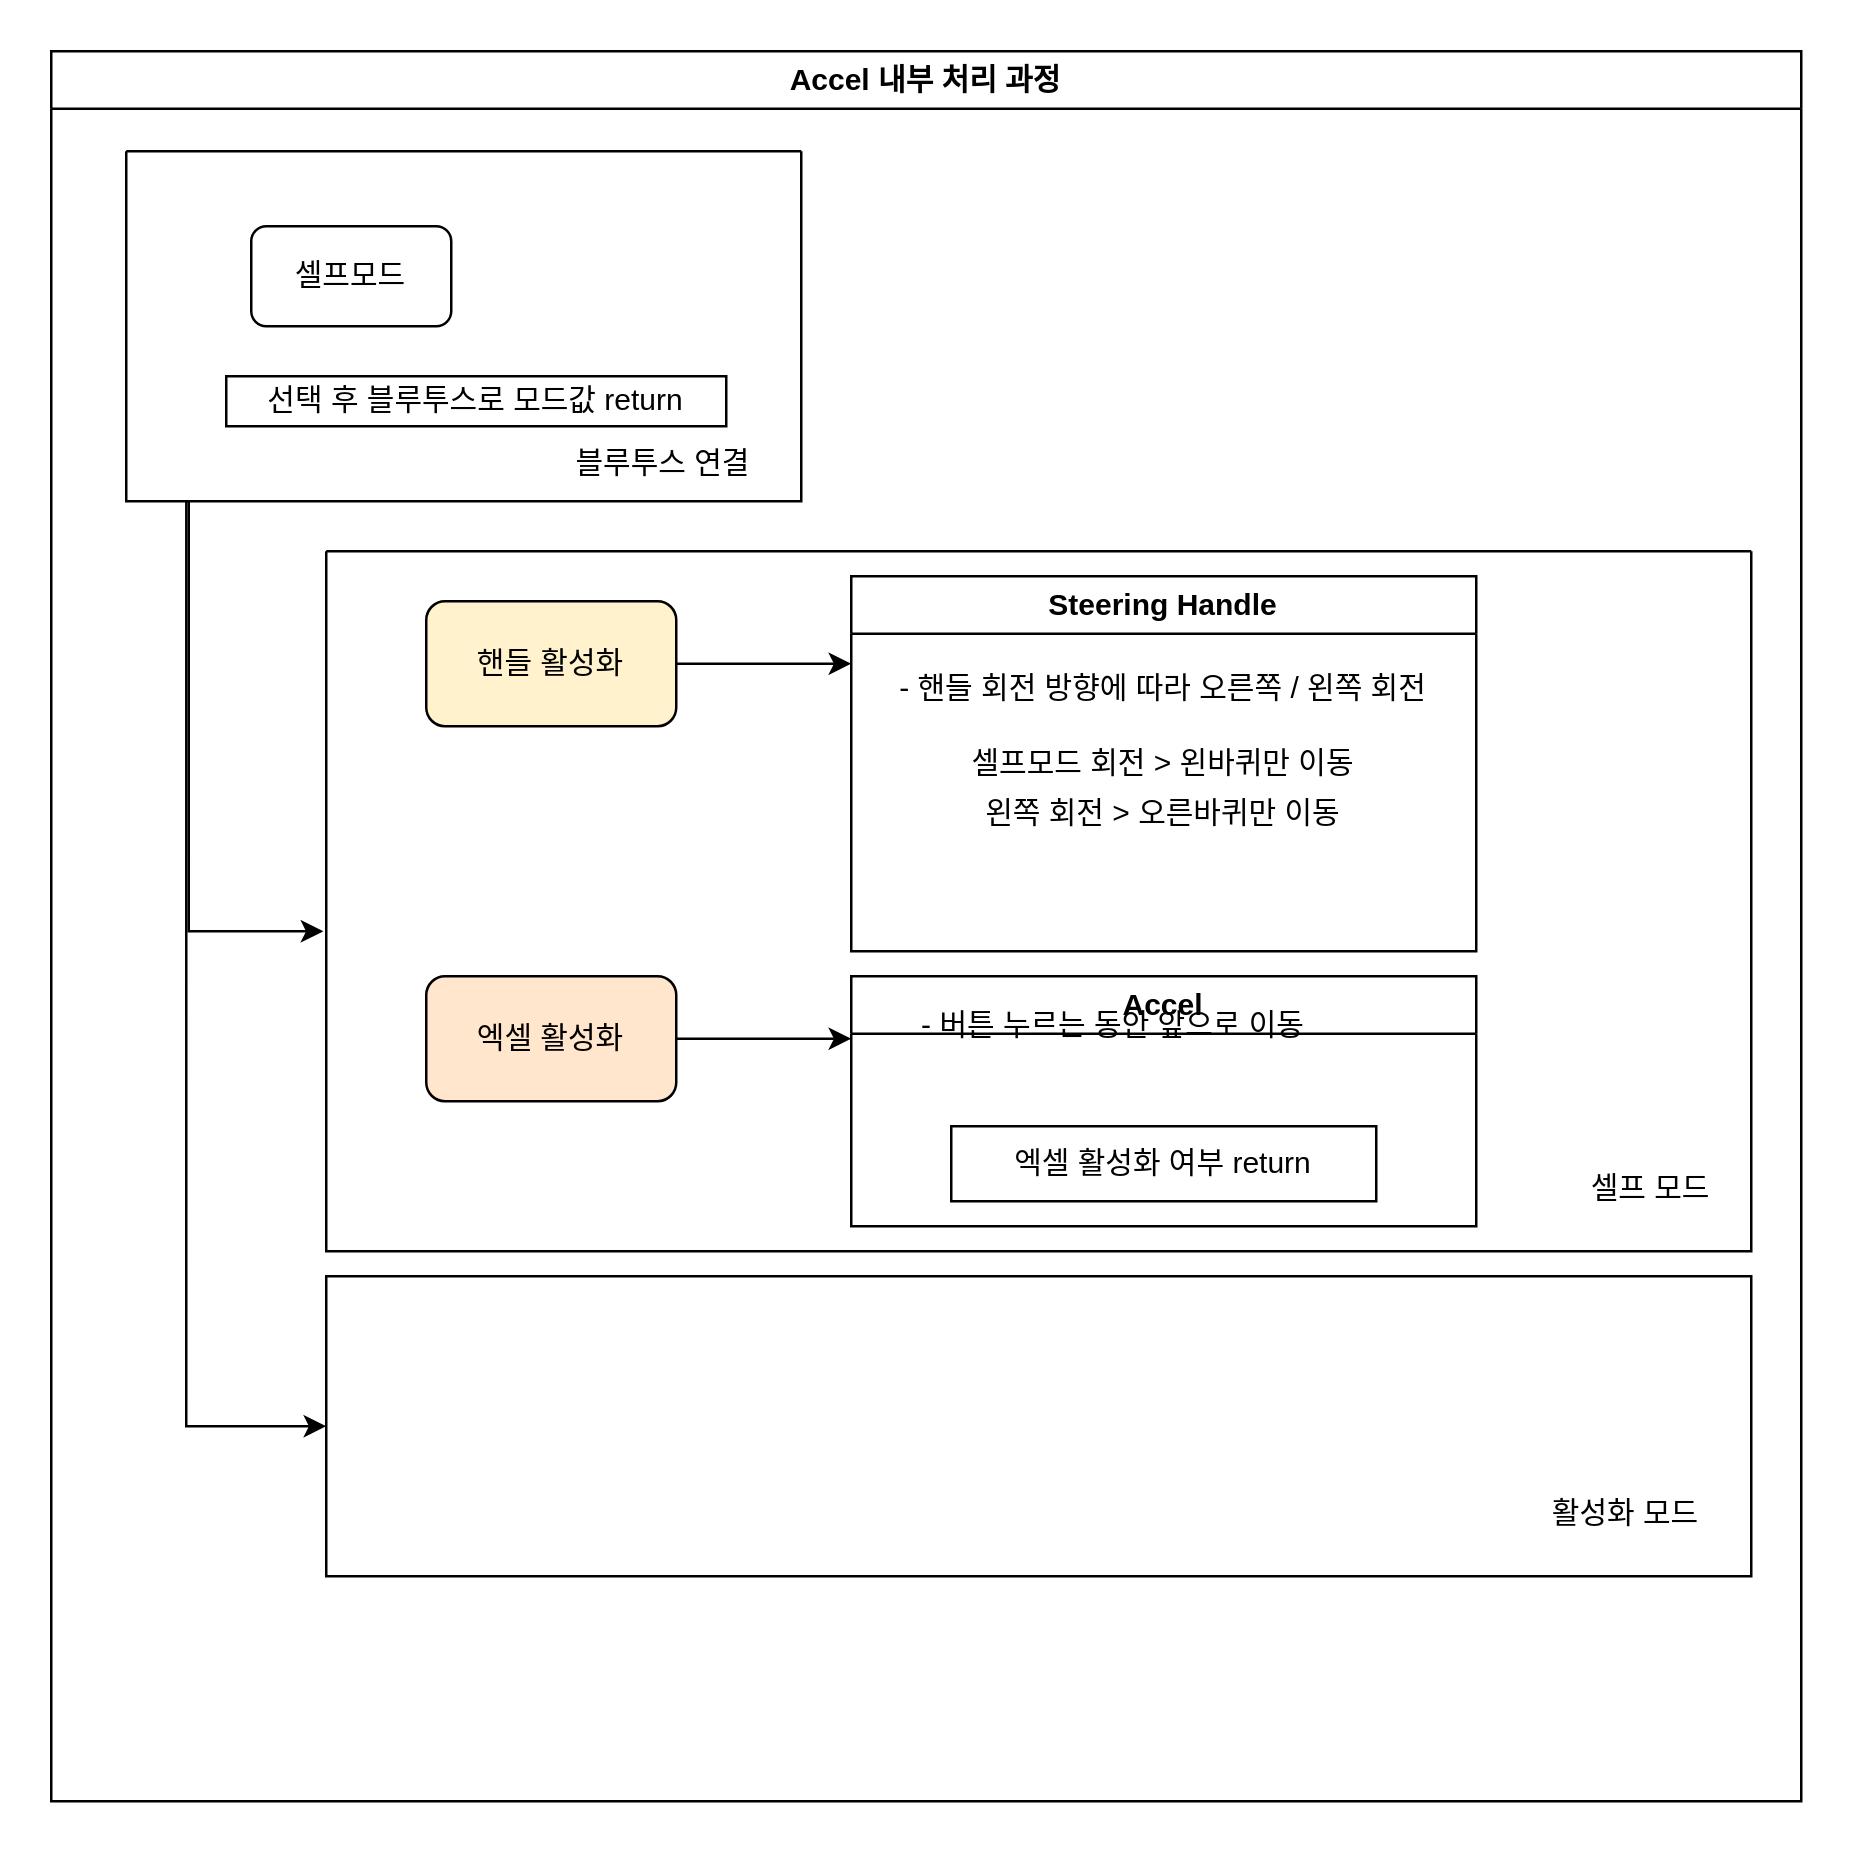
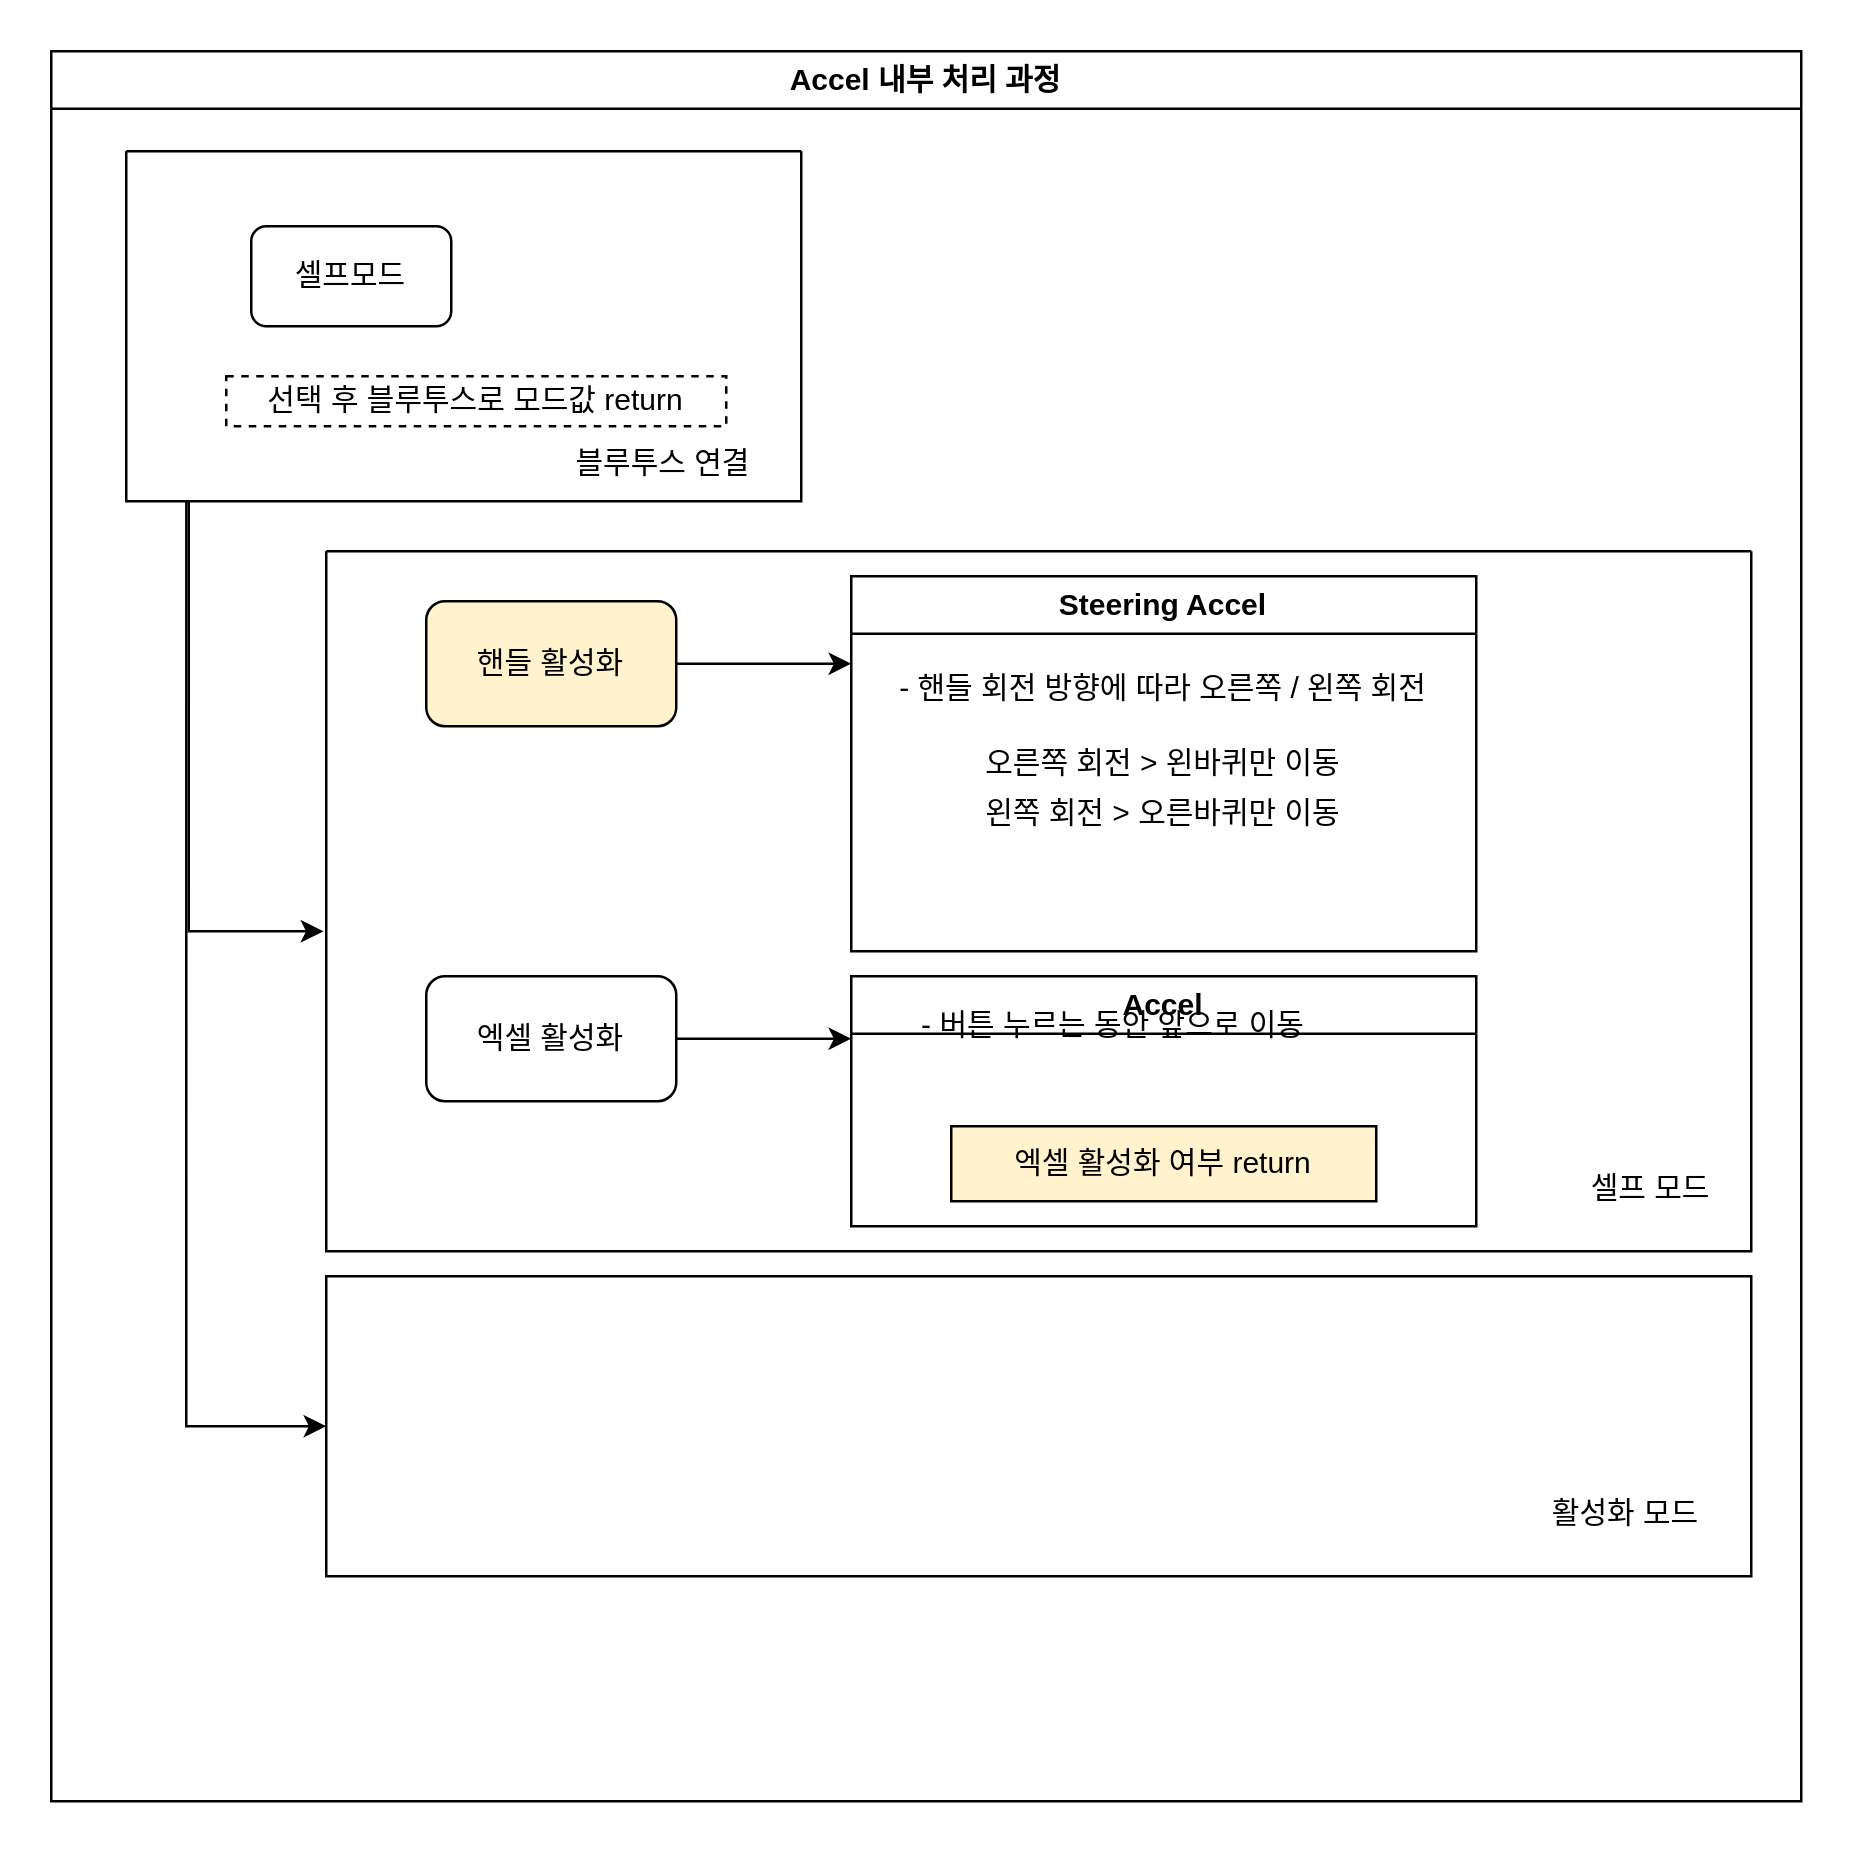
- <mxCell id="21" value="선택 후 블루투스로 모드값 return" style="rounded=0;whiteSpace=wrap;html=1;" vertex="1" parent="18"><mxGeometry x="40" y="90" width="200" height="20" as="geometry" /></mxCell>
+ <mxCell id="21" value="선택 후 블루투스로 모드값 return" style="rounded=0;whiteSpace=wrap;html=1;dashed=1;" vertex="1" parent="18"><mxGeometry x="40" y="90" width="200" height="20" as="geometry" /></mxCell>
- <mxCell id="7" value="Steering Handle" style="swimlane;whiteSpace=wrap;html=1;" vertex="1" parent="3"><mxGeometry x="210" y="10" width="250" height="150" as="geometry" /></mxCell>
+ <mxCell id="7" value="Steering Accel" style="swimlane;whiteSpace=wrap;html=1;" vertex="1" parent="3"><mxGeometry x="210" y="10" width="250" height="150" as="geometry" /></mxCell>
- <mxCell id="9" value="셀프모드 회전 &amp;gt; 왼바퀴만 이동" style="text;html=1;align=center;verticalAlign=middle;whiteSpace=wrap;rounded=0;" vertex="1" parent="7"><mxGeometry x="10" y="60" width="230" height="30" as="geometry" /></mxCell>
+ <mxCell id="9" value="오른쪽 회전 &amp;gt; 왼바퀴만 이동" style="text;html=1;align=center;verticalAlign=middle;whiteSpace=wrap;rounded=0;" vertex="1" parent="7"><mxGeometry x="10" y="60" width="230" height="30" as="geometry" /></mxCell>
- <mxCell id="6" value="엑셀 활성화" style="rounded=1;whiteSpace=wrap;html=1;fillColor=#ffe6cc;" vertex="1" parent="3"><mxGeometry x="40" y="170" width="100" height="50" as="geometry" /></mxCell>
+ <mxCell id="6" value="엑셀 활성화" style="rounded=1;whiteSpace=wrap;html=1;" vertex="1" parent="3"><mxGeometry x="40" y="170" width="100" height="50" as="geometry" /></mxCell>
- <mxCell id="14" value="엑셀 활성화 여부 return" style="rounded=0;whiteSpace=wrap;html=1;" vertex="1" parent="12"><mxGeometry x="40" y="60" width="170" height="30" as="geometry" /></mxCell>
+ <mxCell id="14" value="엑셀 활성화 여부 return" style="rounded=0;whiteSpace=wrap;html=1;fillColor=#fff2cc;" vertex="1" parent="12"><mxGeometry x="40" y="60" width="170" height="30" as="geometry" /></mxCell>
